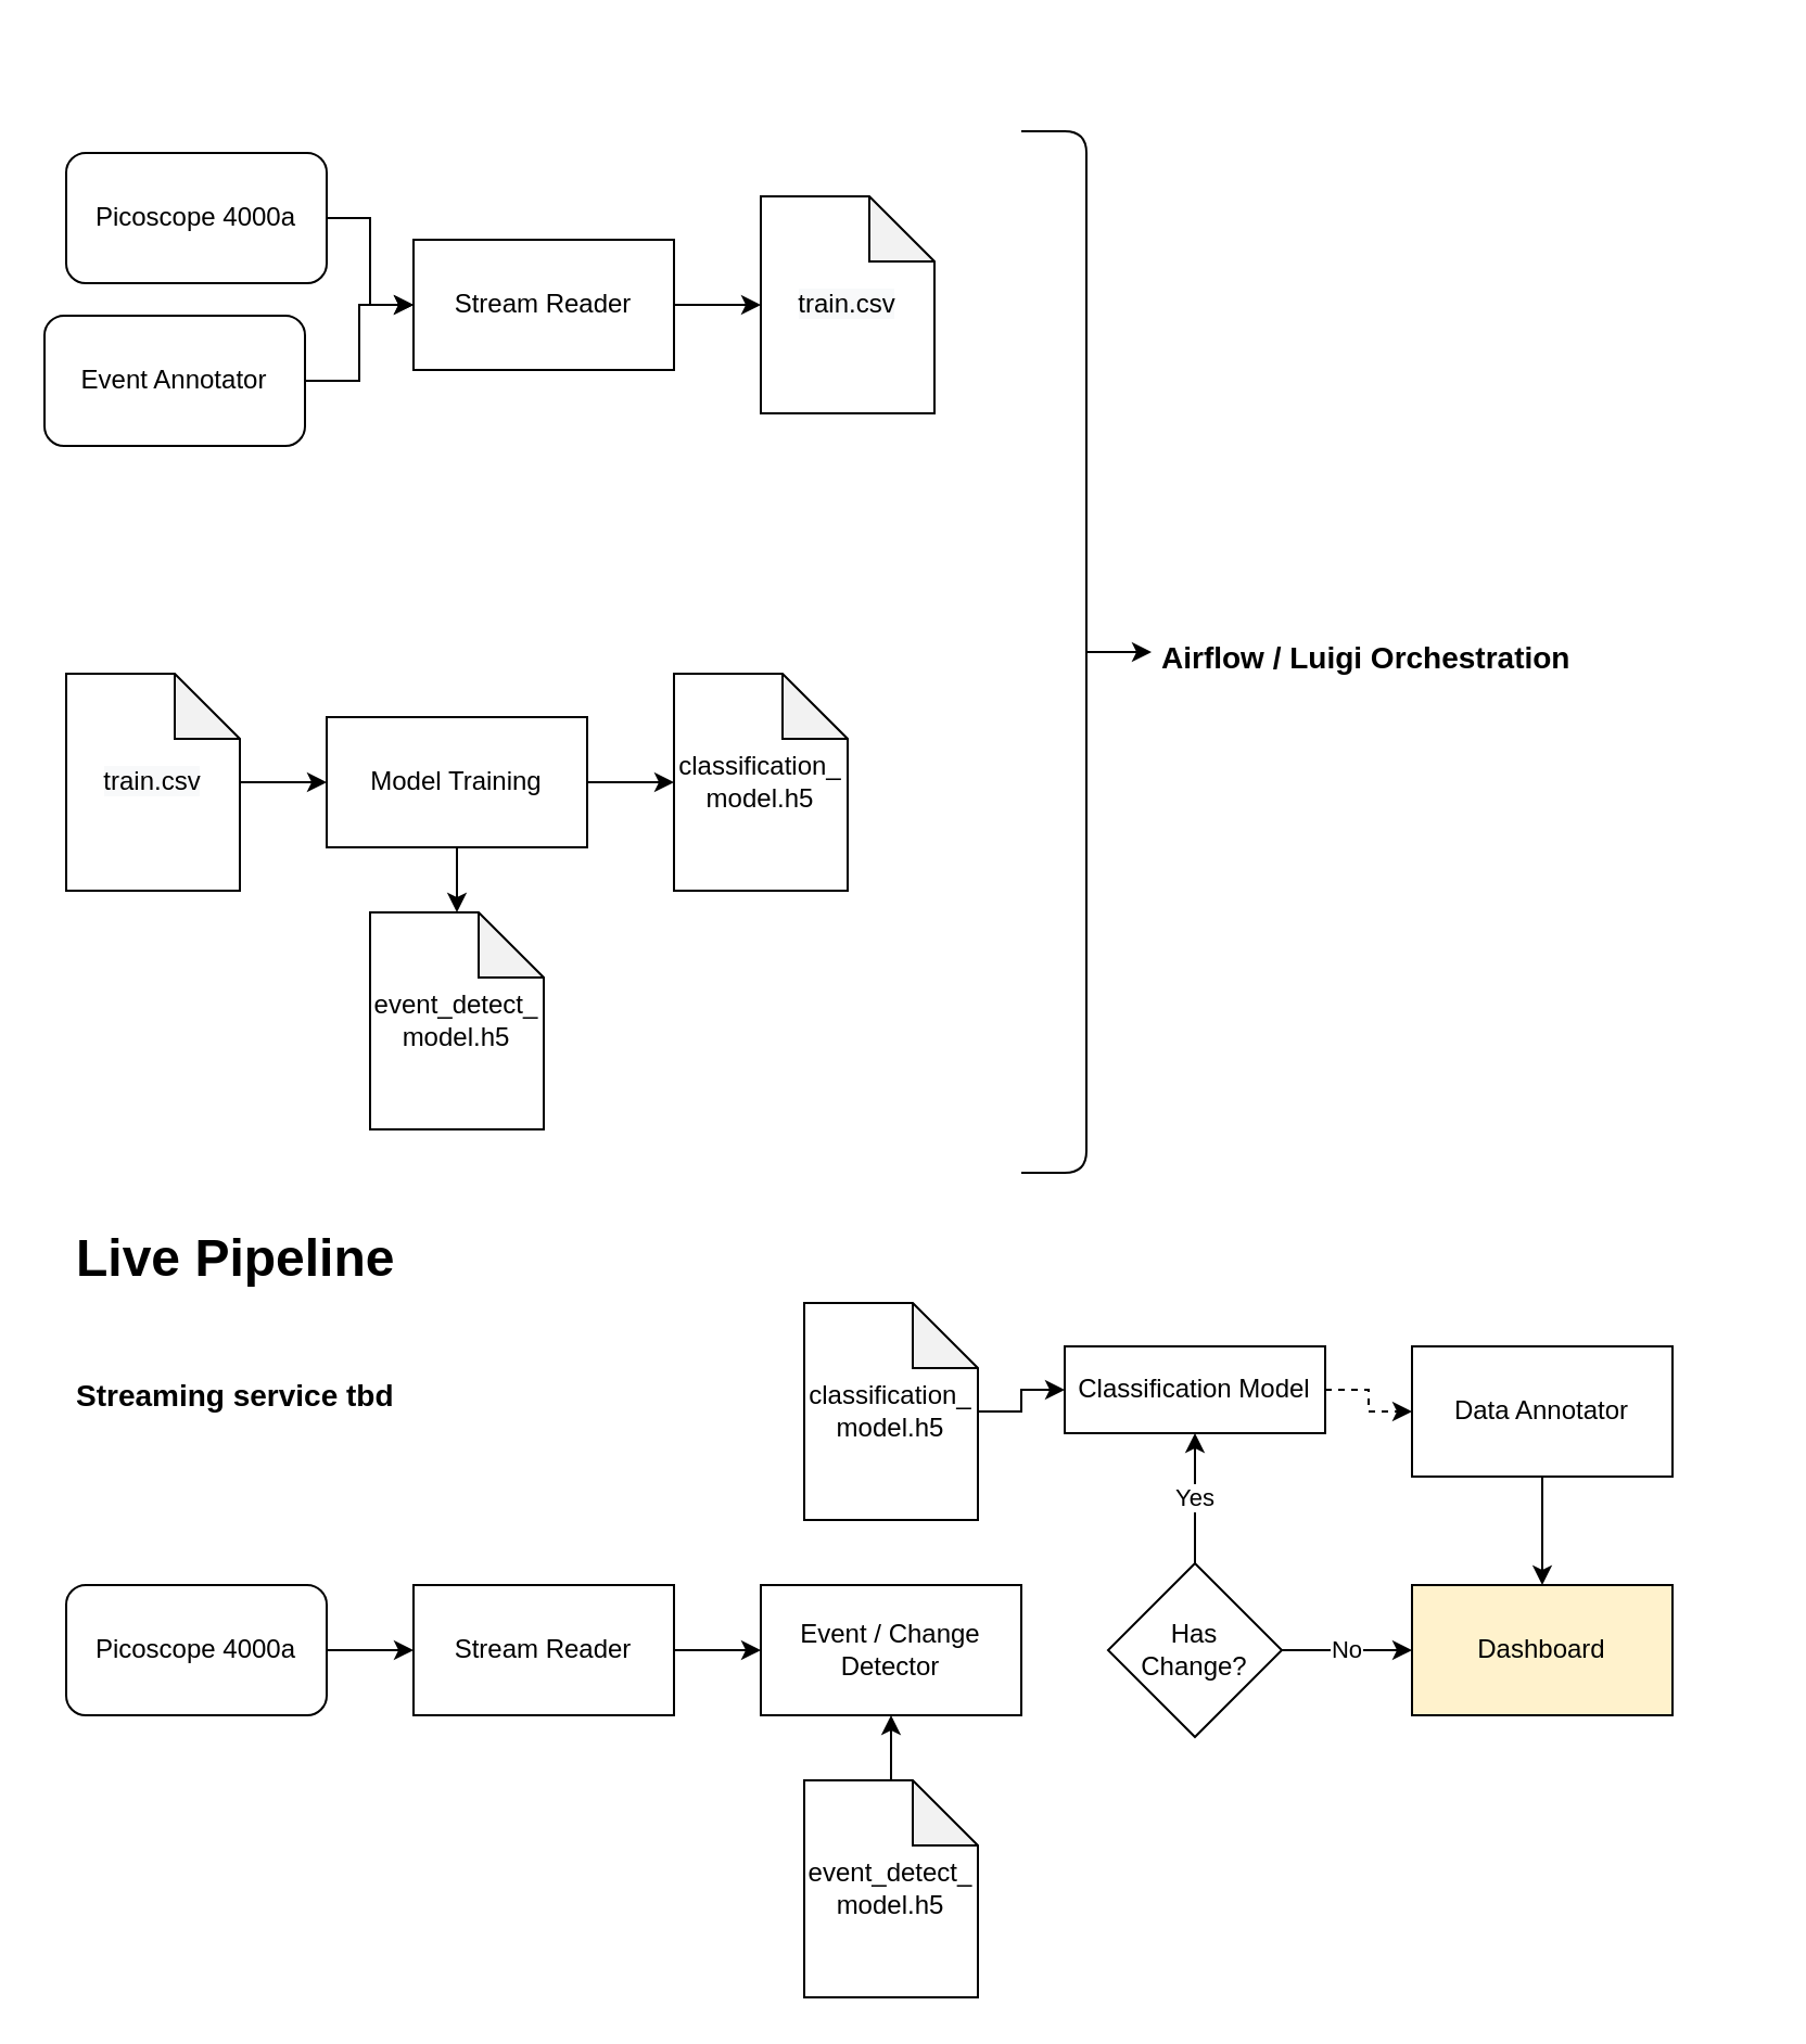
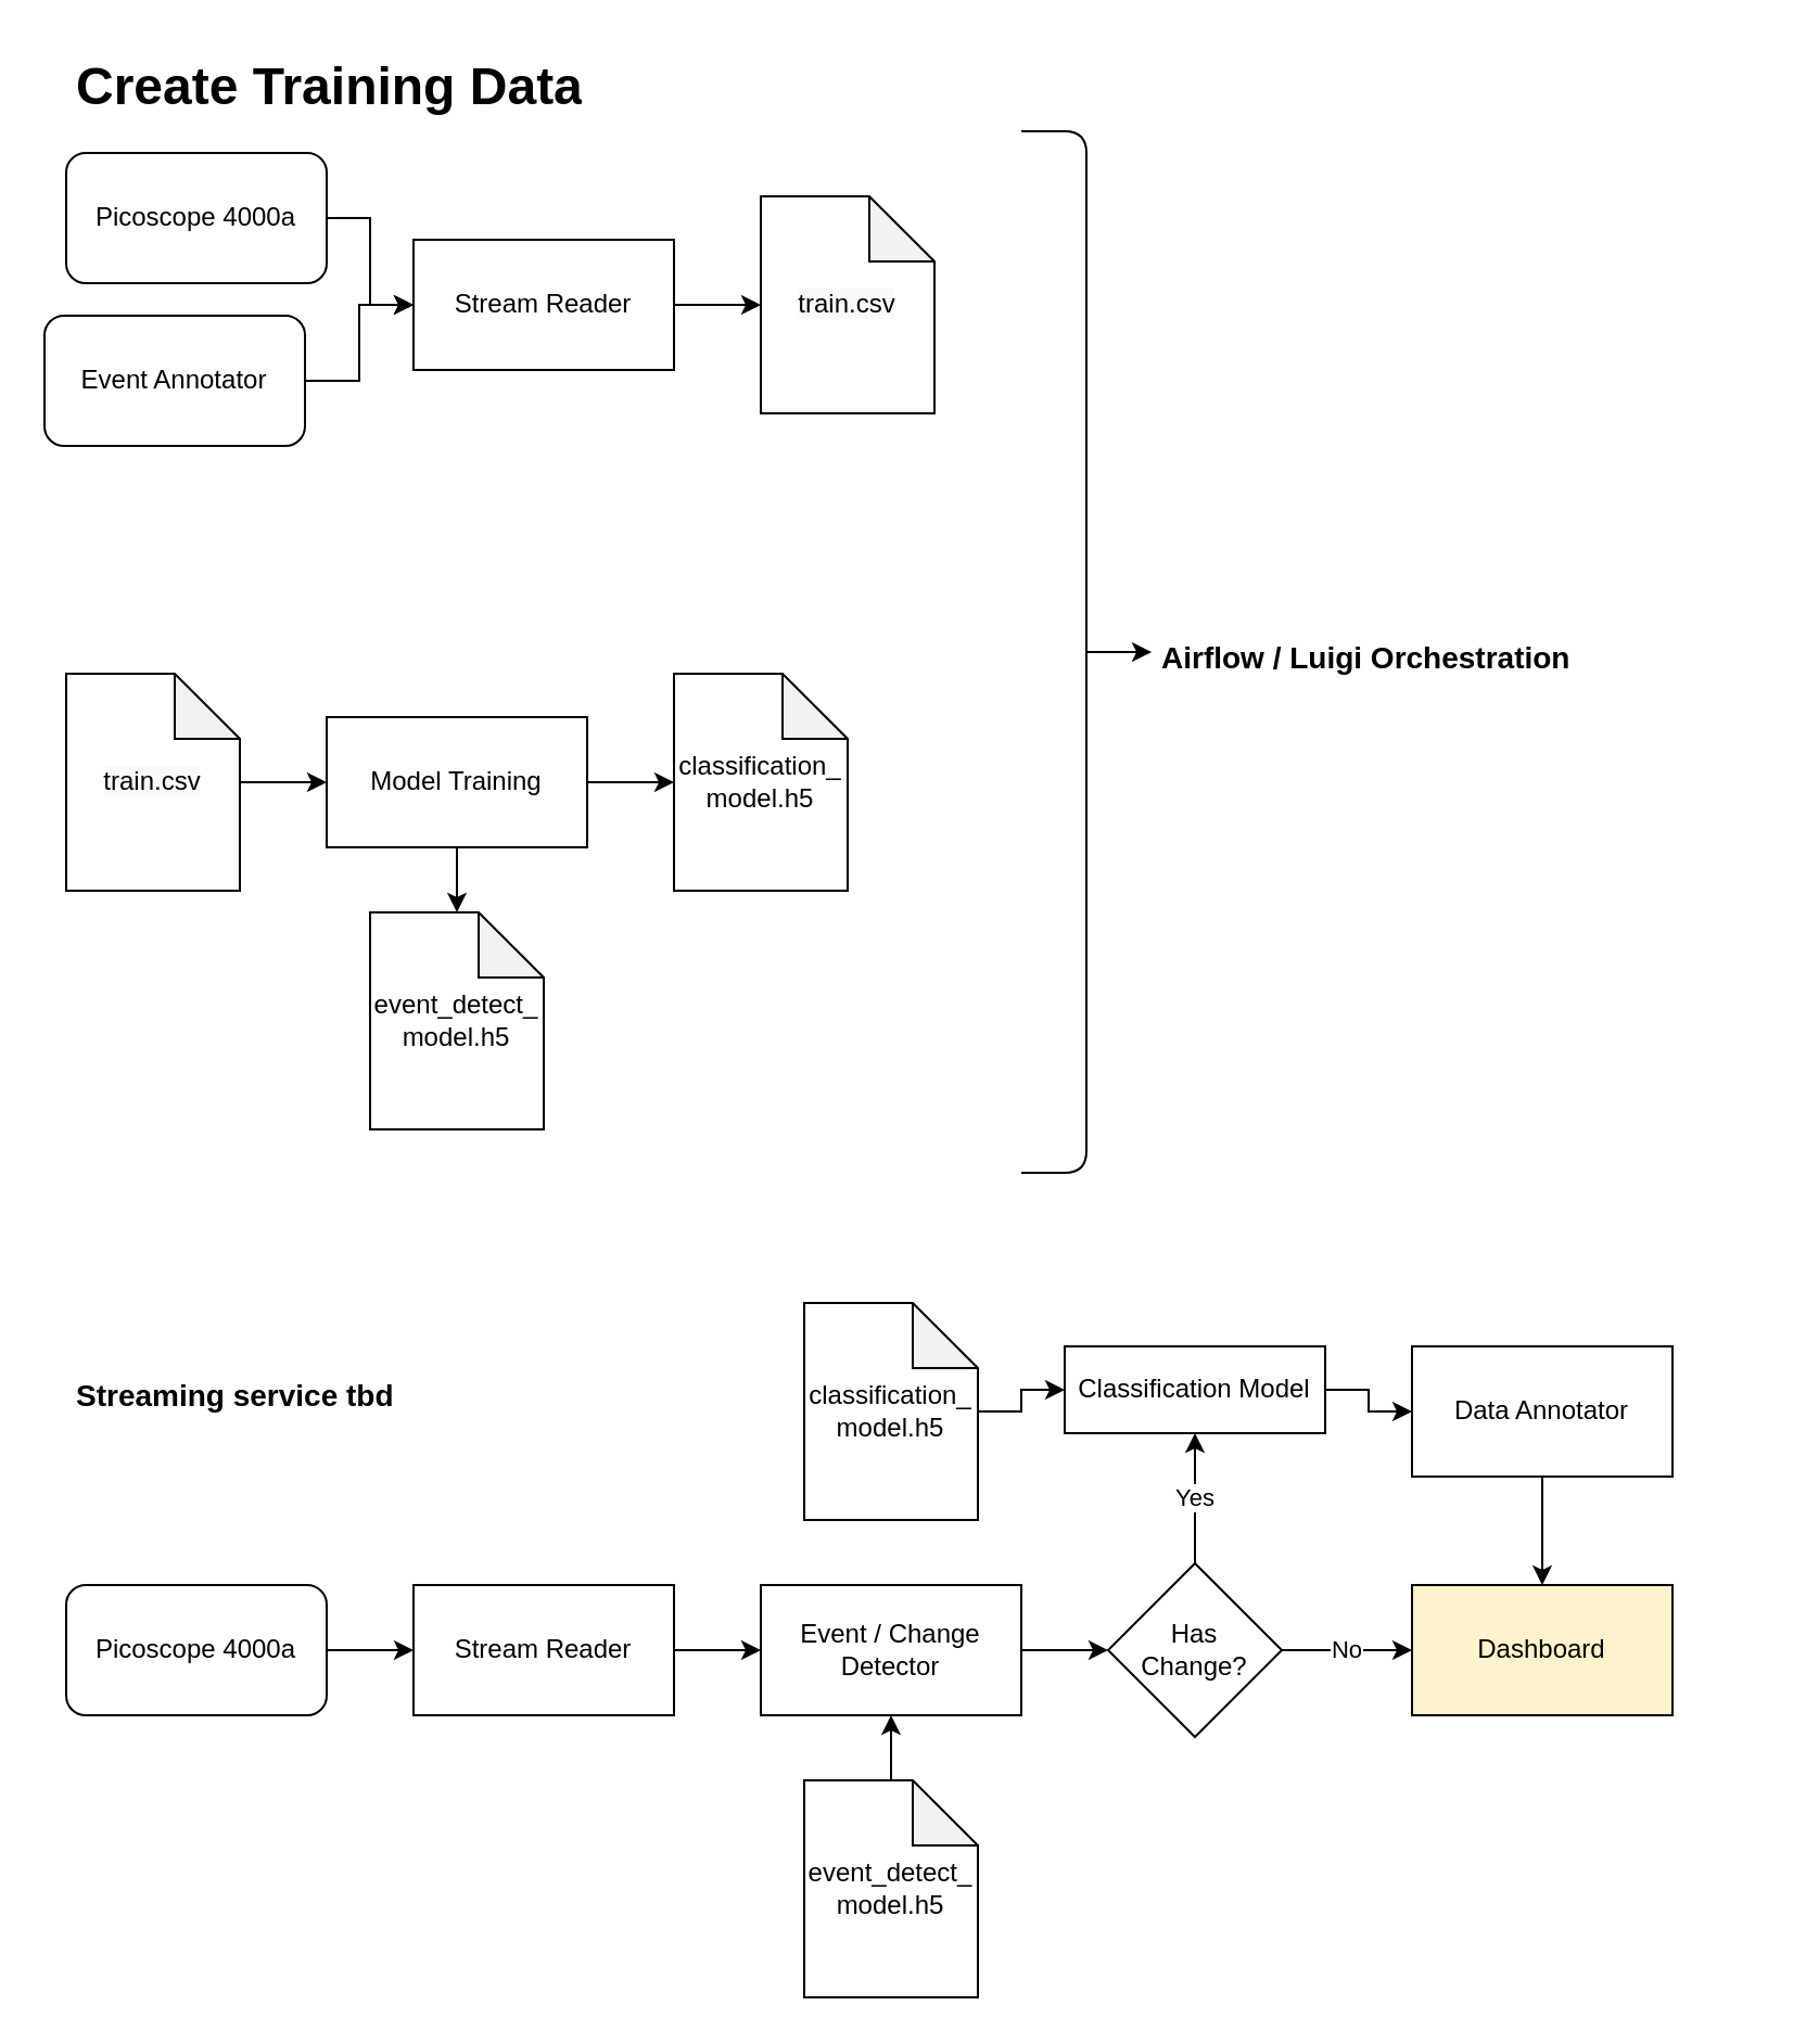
+ <mxCell id="30" value="&lt;h1&gt;Create Training Data&lt;/h1&gt;" style="text;html=1;strokeColor=none;fillColor=none;spacing=5;spacingTop=-20;whiteSpace=wrap;overflow=hidden;rounded=0;" vertex="1" parent="1"><mxGeometry x="30" y="20" width="260" height="40" as="geometry" /></mxCell>
- <mxCell id="31" value="&lt;h1&gt;Live Pipeline&lt;/h1&gt;" style="text;html=1;strokeColor=none;fillColor=none;spacing=5;spacingTop=-20;whiteSpace=wrap;overflow=hidden;rounded=0;" vertex="1" parent="1"><mxGeometry x="30" y="560" width="260" height="40" as="geometry" /></mxCell>
- <mxCell id="11" value="" style="edgeStyle=orthogonalEdgeStyle;rounded=0;orthogonalLoop=1;jettySize=auto;html=1;dashed=1;" edge="1" parent="1" source="12" target="14"><mxGeometry relative="1" as="geometry" /></mxCell>
+ <mxCell id="11" value="" style="edgeStyle=orthogonalEdgeStyle;rounded=0;orthogonalLoop=1;jettySize=auto;html=1;" edge="1" parent="1" source="12" target="14"><mxGeometry relative="1" as="geometry" /></mxCell>
+ <mxCell id="6" value="" style="edgeStyle=orthogonalEdgeStyle;rounded=0;orthogonalLoop=1;jettySize=auto;html=1;" edge="1" parent="1" source="7" target="10"><mxGeometry relative="1" as="geometry" /></mxCell>
